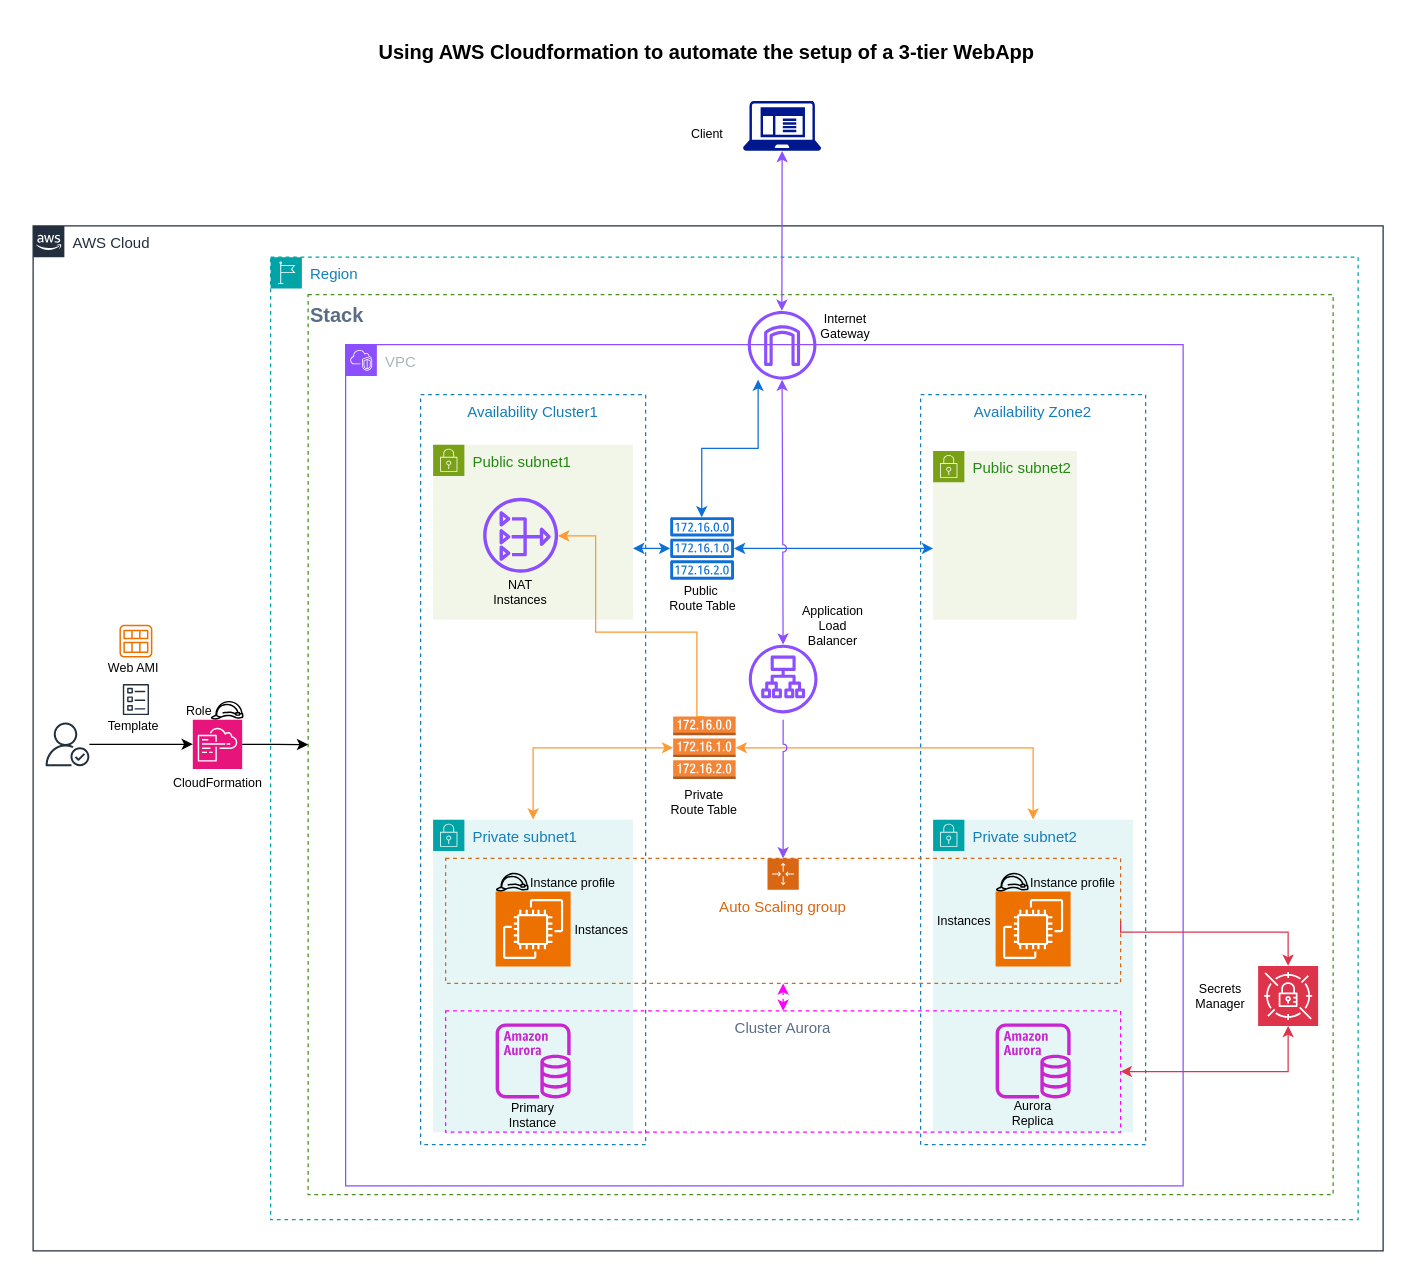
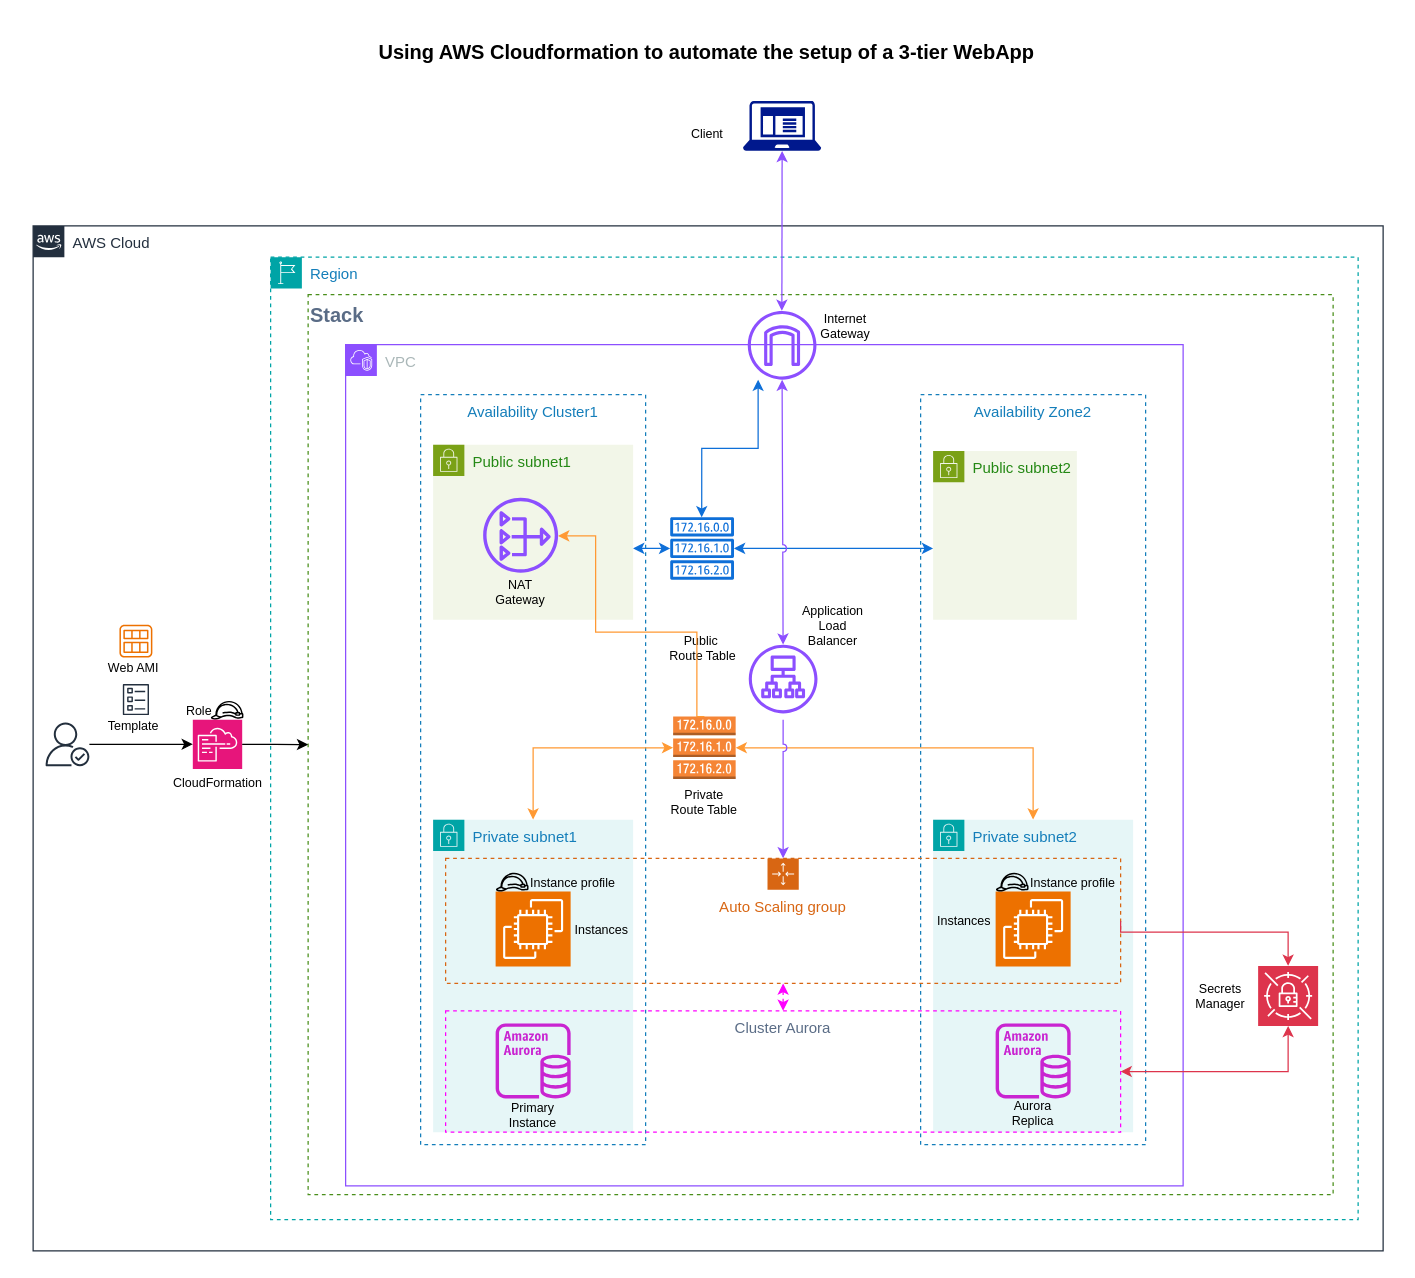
- <mxCell id="23" value="NAT Instances" style="text;html=1;align=center;verticalAlign=middle;whiteSpace=wrap;rounded=0;fontSize=10;" parent="22" vertex="1"><mxGeometry x="40" y="102.5" width="60" height="30" as="geometry" /></mxCell>
+ <mxCell id="23" value="NAT Gateway" style="text;html=1;align=center;verticalAlign=middle;whiteSpace=wrap;rounded=0;fontSize=10;" parent="22" vertex="1"><mxGeometry x="40" y="102.5" width="60" height="30" as="geometry" /></mxCell>
- <mxCell id="52" value="Public&amp;nbsp; Route Table" style="text;html=1;align=center;verticalAlign=middle;whiteSpace=wrap;rounded=0;fontSize=10;" parent="13" vertex="1"><mxGeometry x="316" y="258" width="60" height="30" as="geometry" /></mxCell>
+ <mxCell id="52" value="Public&amp;nbsp; Route Table" style="text;html=1;align=center;verticalAlign=middle;whiteSpace=wrap;rounded=0;fontSize=10;" parent="13" vertex="1"><mxGeometry x="316" y="298" width="60" height="30" as="geometry" /></mxCell>
